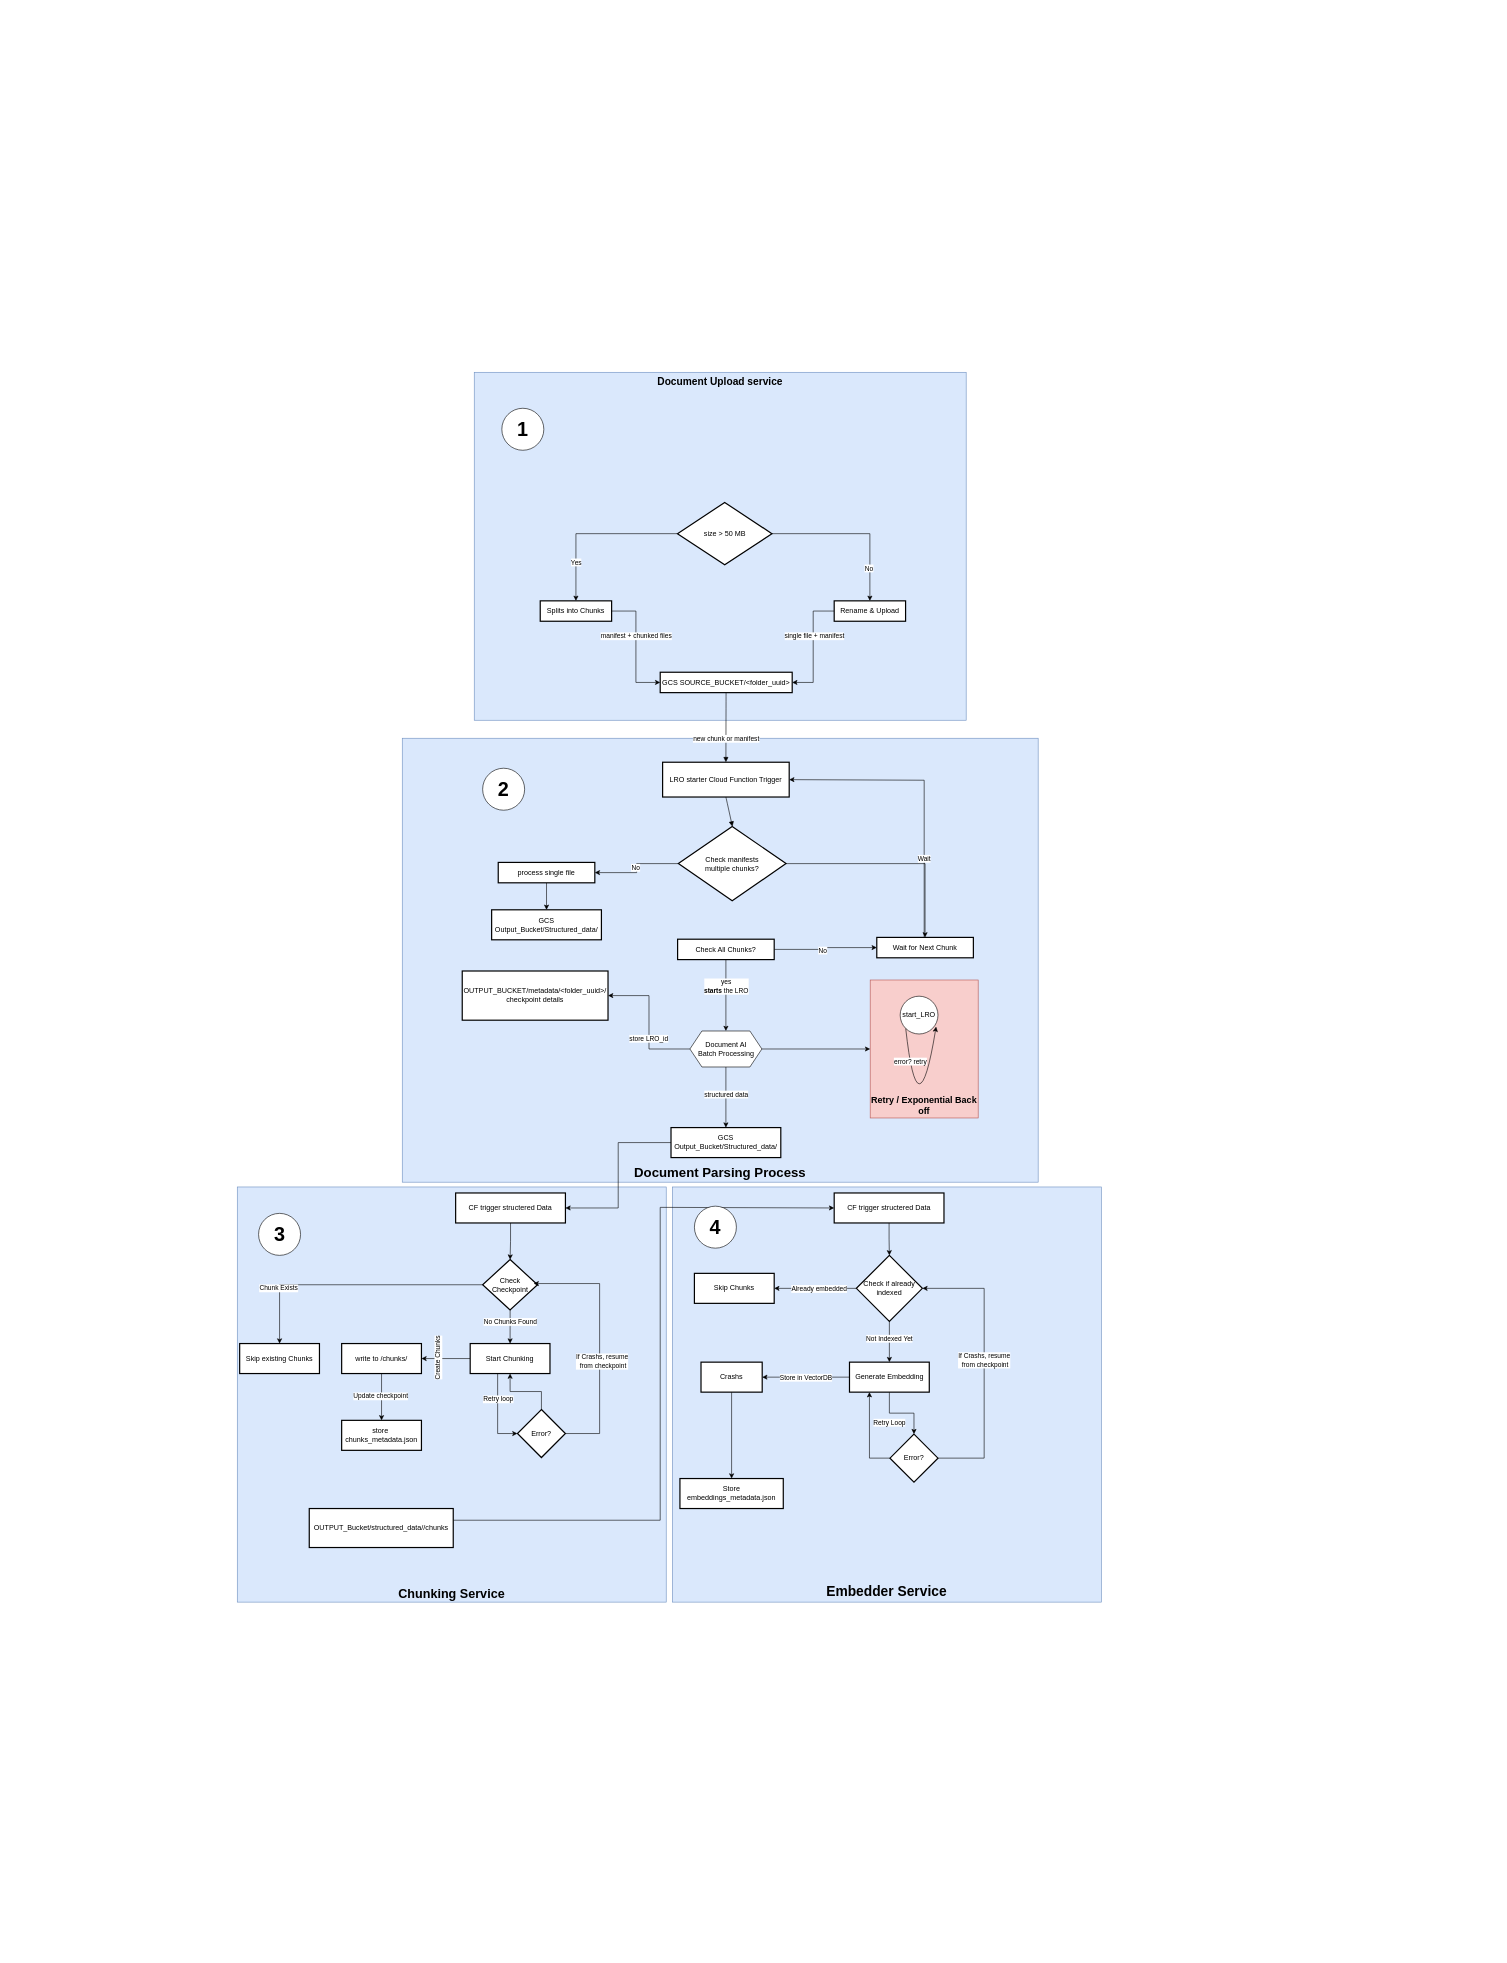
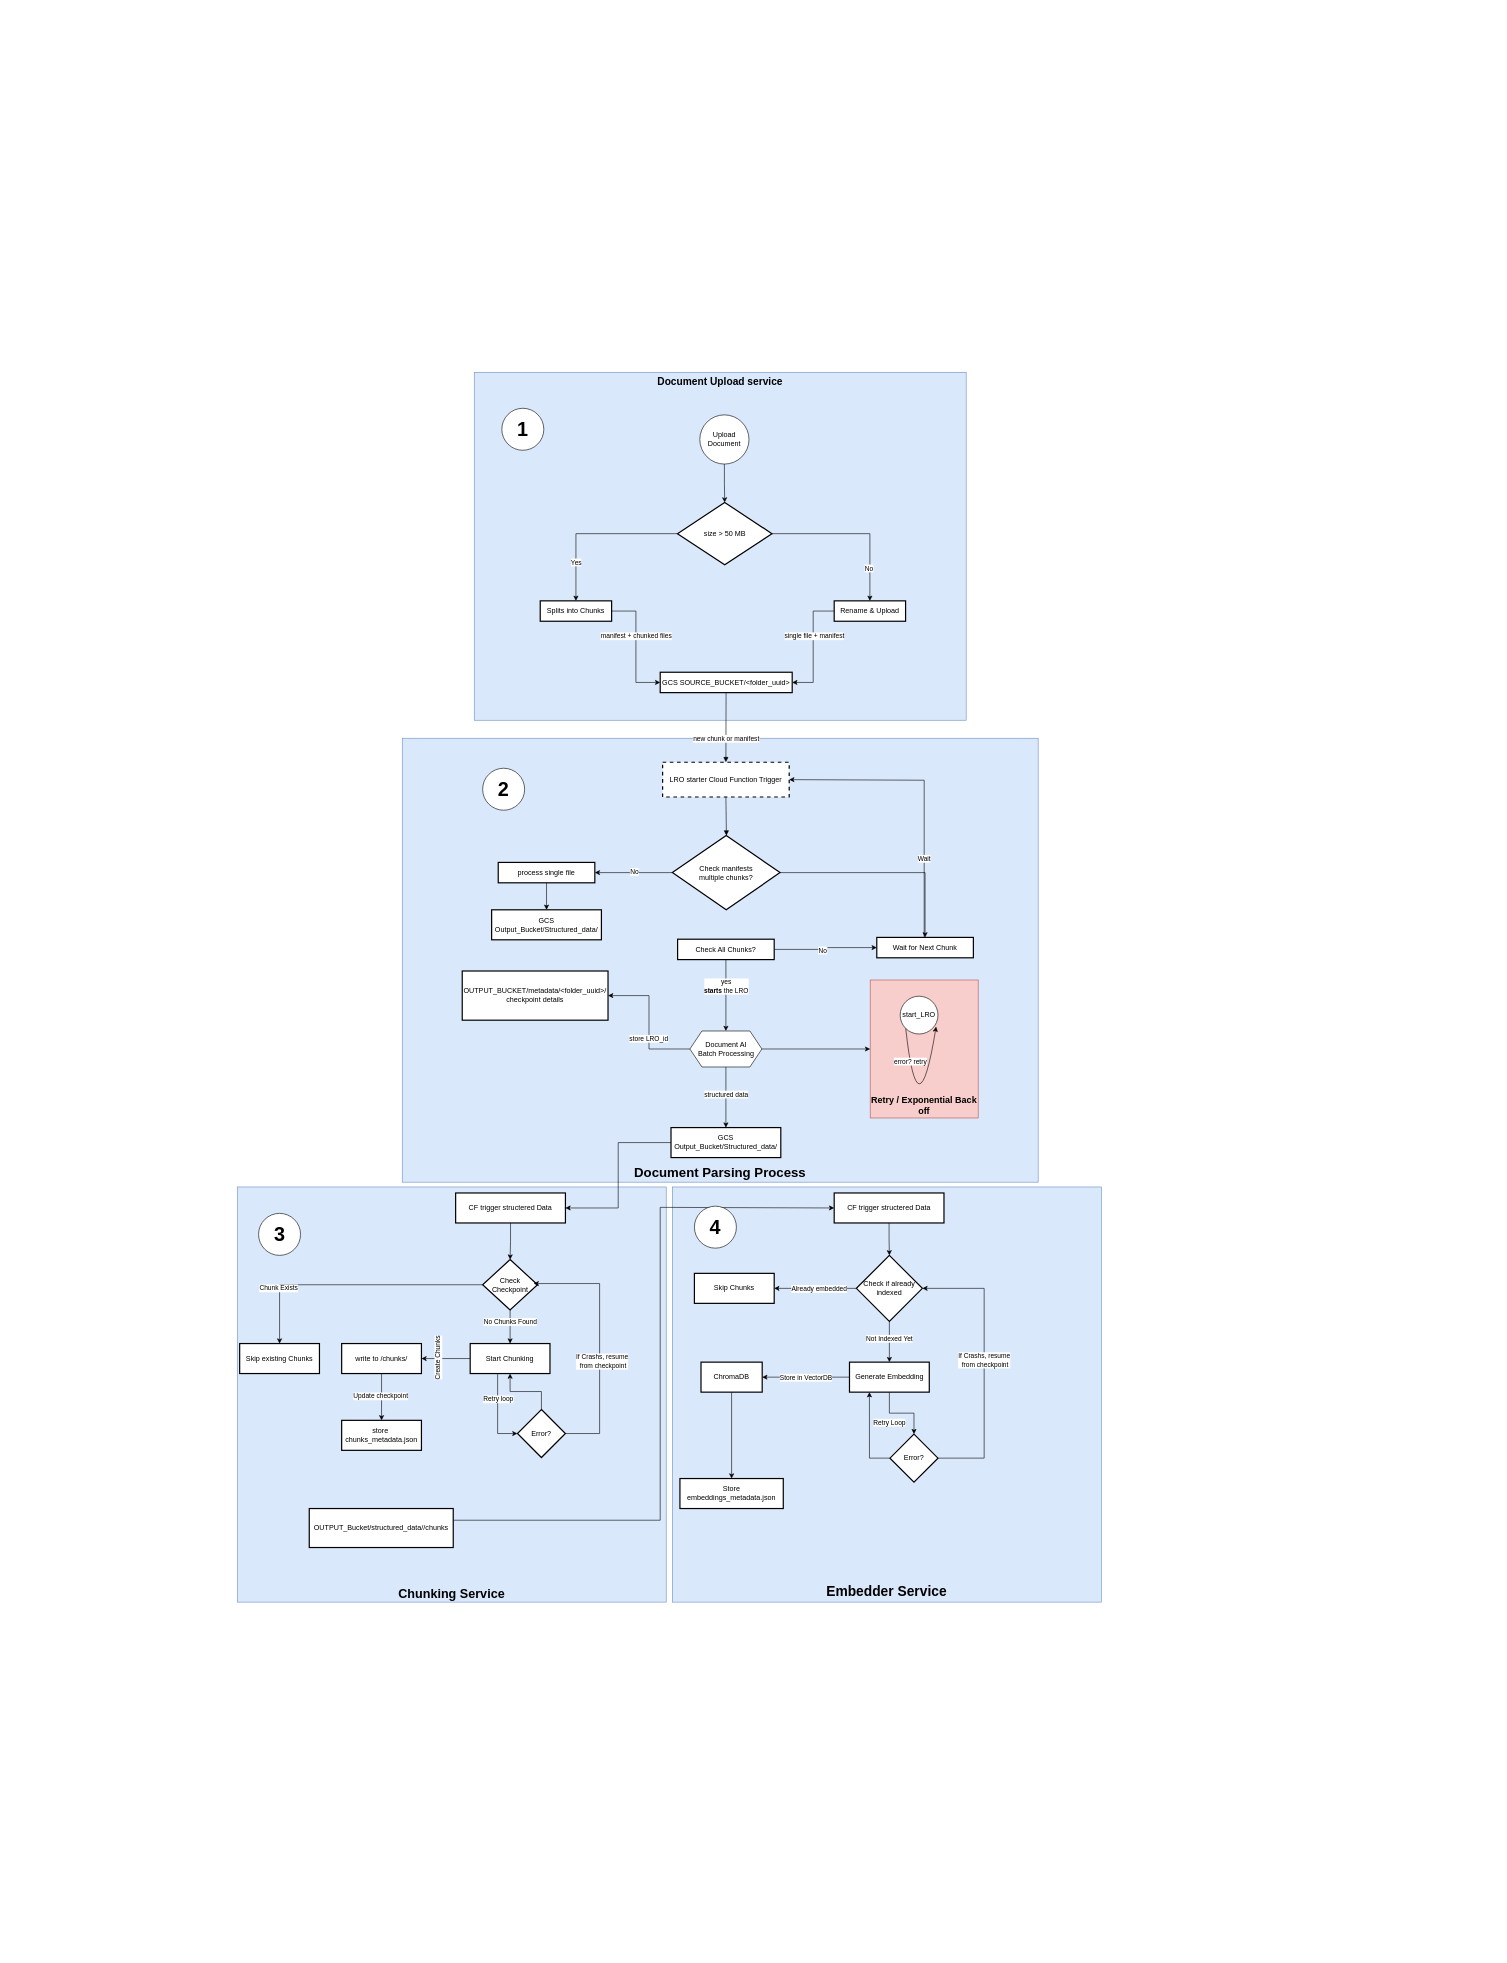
+ <mxCell id="40" value="Upload Document" style="ellipse;whiteSpace=wrap;html=1;aspect=fixed;" parent="1" vertex="1"><mxGeometry x="1166" y="691" width="82" height="82" as="geometry" /></mxCell>
+ <mxCell id="39" style="edgeStyle=orthogonalEdgeStyle;rounded=0;orthogonalLoop=1;jettySize=auto;html=1;entryX=0.5;entryY=0;entryDx=0;entryDy=0;" parent="1" source="40" target="45" edge="1"><mxGeometry relative="1" as="geometry" /></mxCell>
- <mxCell id="12" value="LRO starter Cloud Function Trigger" style="whiteSpace=wrap;strokeWidth=2;" parent="1" vertex="1"><mxGeometry x="1104" y="1270" width="211" height="58" as="geometry" /></mxCell>
+ <mxCell id="12" value="LRO starter Cloud Function Trigger" style="whiteSpace=wrap;strokeWidth=2;dashed=1;" parent="1" vertex="1"><mxGeometry x="1104" y="1270" width="211" height="58" as="geometry" /></mxCell>
- <mxCell id="20" value="Check manifests&#10;multiple chunks?" style="rhombus;strokeWidth=2;whiteSpace=wrap;" parent="1" vertex="1"><mxGeometry x="1130.25" y="1377" width="179.5" height="124" as="geometry" /></mxCell>
+ <mxCell id="20" value="Check manifests&#10;multiple chunks?" style="rhombus;strokeWidth=2;whiteSpace=wrap;" parent="1" vertex="1"><mxGeometry x="1120.25" y="1392" width="179.5" height="124" as="geometry" /></mxCell>
- <mxCell id="92" value="Crashs" style="whiteSpace=wrap;strokeWidth=2;" vertex="1" parent="1"><mxGeometry x="1168" y="2270" width="102" height="50" as="geometry" /></mxCell>
+ <mxCell id="92" value="ChromaDB" style="whiteSpace=wrap;strokeWidth=2;" vertex="1" parent="1"><mxGeometry x="1168" y="2270" width="102" height="50" as="geometry" /></mxCell>
